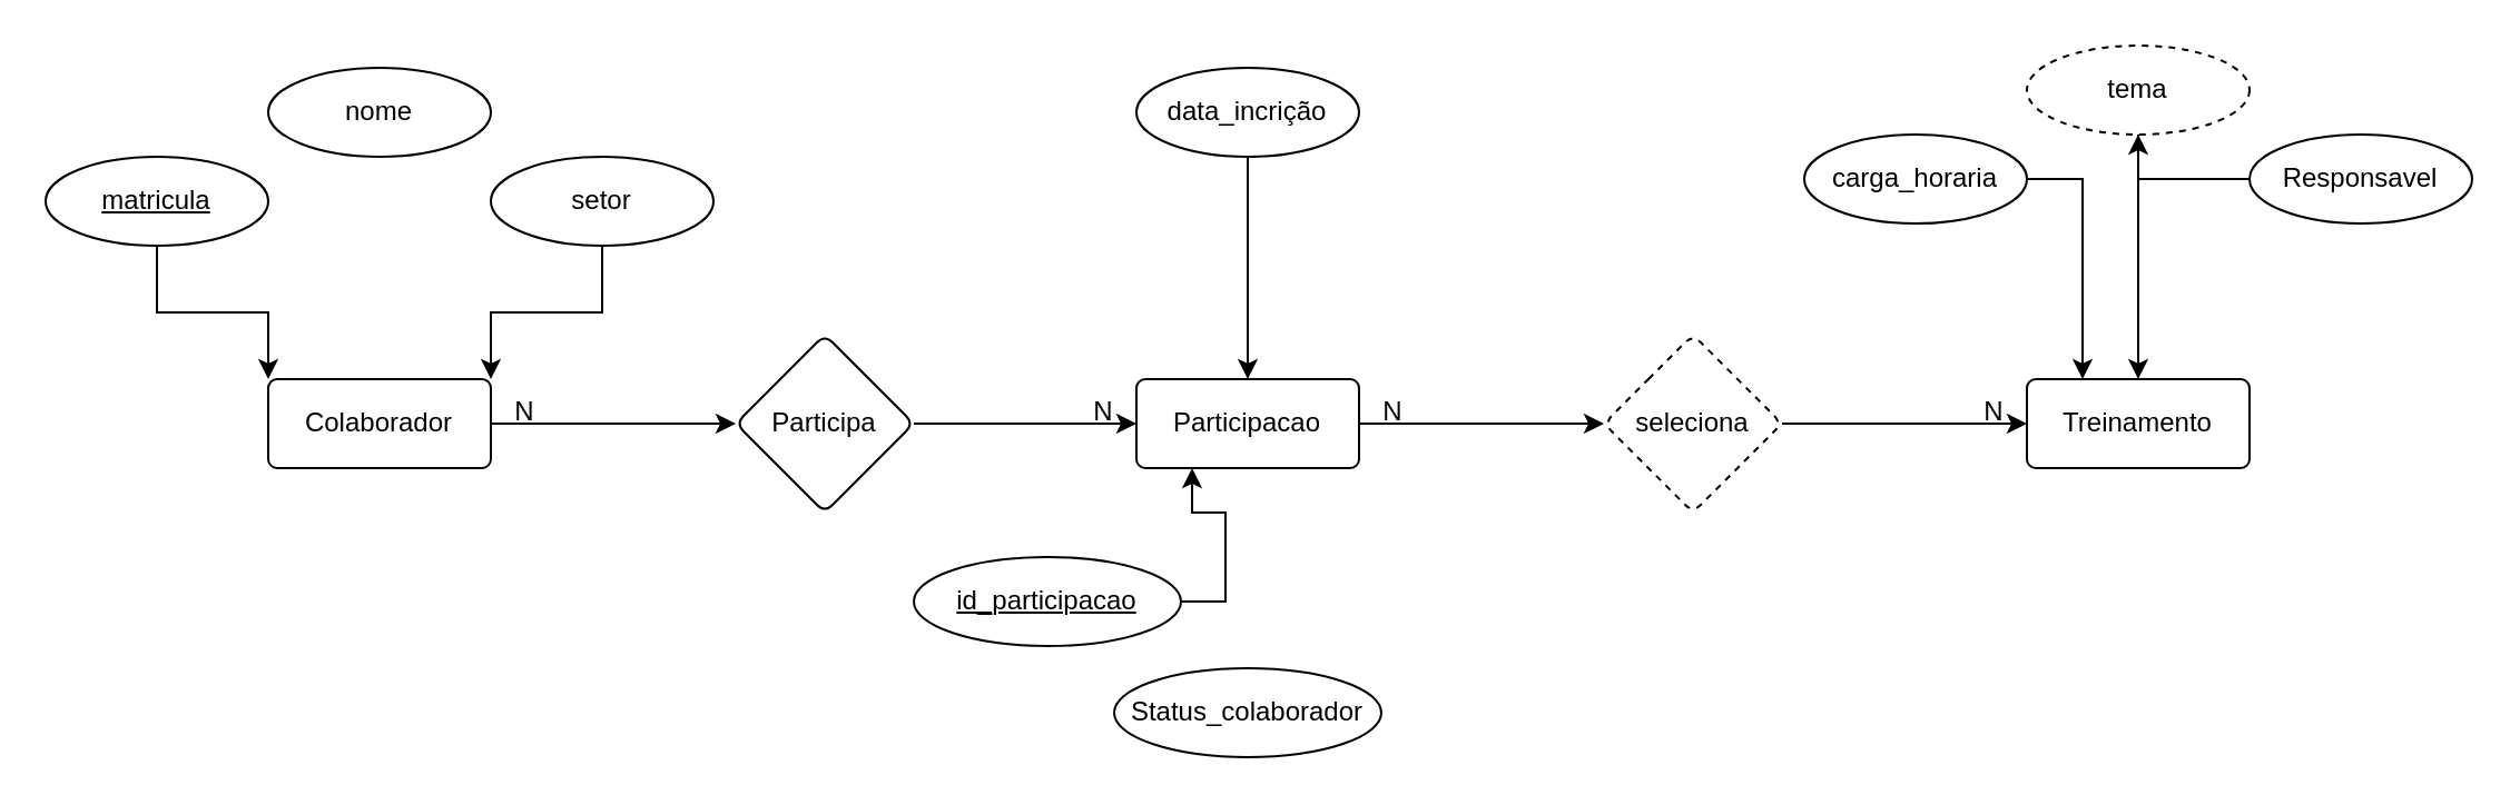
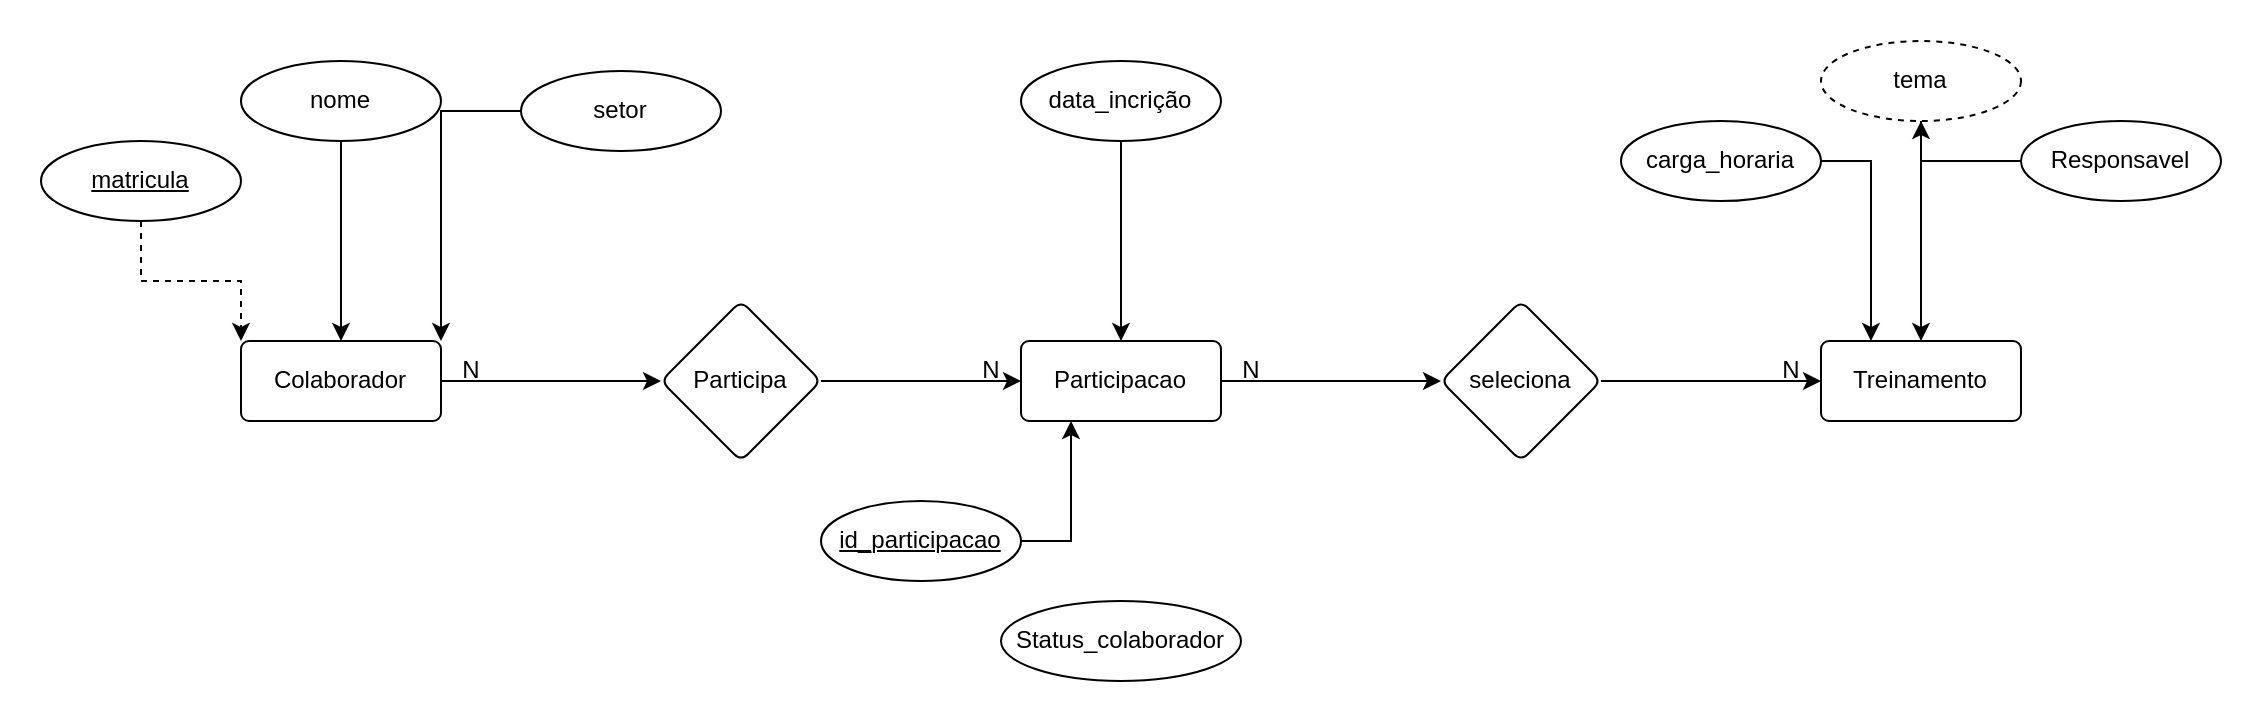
- <mxCell id="21" value="setor" style="ellipse;whiteSpace=wrap;html=1;align=center;" vertex="1" parent="1"><mxGeometry x="220" y="70" width="100" height="40" as="geometry" /></mxCell>
+ <mxCell id="21" value="setor" style="ellipse;whiteSpace=wrap;html=1;align=center;" vertex="1" parent="1"><mxGeometry x="260" y="35" width="100" height="40" as="geometry" /></mxCell>
+ <mxCell id="16" style="edgeStyle=orthogonalEdgeStyle;rounded=0;orthogonalLoop=1;jettySize=auto;html=1;entryX=0.5;entryY=0;entryDx=0;entryDy=0;" edge="1" parent="1" source="17" target="4"><mxGeometry relative="1" as="geometry" /></mxCell>
- <mxCell id="18" style="edgeStyle=orthogonalEdgeStyle;rounded=0;orthogonalLoop=1;jettySize=auto;html=1;entryX=0;entryY=0;entryDx=0;entryDy=0;" edge="1" parent="1" source="19" target="4"><mxGeometry relative="1" as="geometry" /></mxCell>
+ <mxCell id="18" style="edgeStyle=orthogonalEdgeStyle;rounded=0;orthogonalLoop=1;jettySize=auto;html=1;entryX=0;entryY=0;entryDx=0;entryDy=0;dashed=1;" edge="1" parent="1" source="19" target="4"><mxGeometry relative="1" as="geometry" /></mxCell>
- <mxCell id="10" value="seleciona" style="rhombus;whiteSpace=wrap;html=1;rounded=1;arcSize=10;dashed=1;" vertex="1" parent="1"><mxGeometry x="720" y="150" width="80" height="80" as="geometry" /></mxCell>
+ <mxCell id="10" value="seleciona" style="rhombus;whiteSpace=wrap;html=1;rounded=1;arcSize=10;" vertex="1" parent="1"><mxGeometry x="720" y="150" width="80" height="80" as="geometry" /></mxCell>
- <mxCell id="15" value="id_participacao" style="ellipse;whiteSpace=wrap;html=1;align=center;fontStyle=4" vertex="1" parent="1"><mxGeometry x="410" y="250" width="120" height="40" as="geometry" /></mxCell>
+ <mxCell id="15" value="id_participacao" style="ellipse;whiteSpace=wrap;html=1;align=center;fontStyle=4" vertex="1" parent="1"><mxGeometry x="410" y="250" width="100" height="40" as="geometry" /></mxCell>
